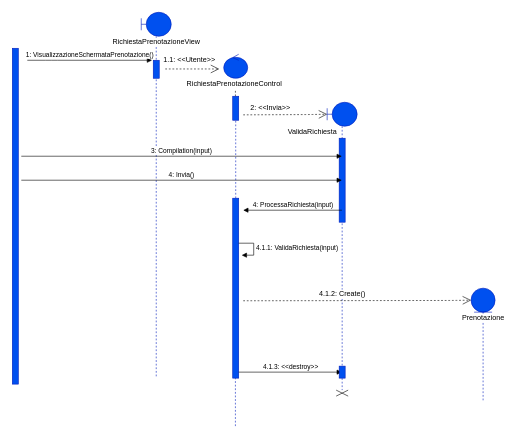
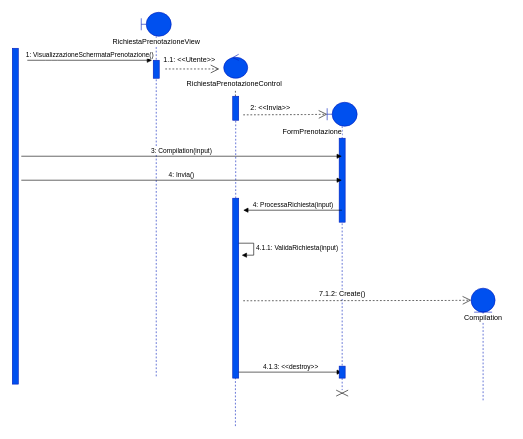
- <mxCell id="16" value="&lt;span style=&quot;background-color: rgb(255 , 255 , 255)&quot;&gt;ValidaRichiesta&lt;/span&gt;" style="text;html=1;align=center;verticalAlign=middle;resizable=0;points=[];autosize=1;" vertex="1" parent="1"><mxGeometry x="465" y="210" width="110" height="20" as="geometry" /></mxCell>
+ <mxCell id="16" value="&lt;span style=&quot;background-color: rgb(255 , 255 , 255)&quot;&gt;FormPrenotazione&lt;/span&gt;" style="text;html=1;align=center;verticalAlign=middle;resizable=0;points=[];autosize=1;" vertex="1" parent="1"><mxGeometry x="465" y="210" width="110" height="20" as="geometry" /></mxCell>
- <mxCell id="28" value="&lt;span style=&quot;background-color: rgb(255 , 255 , 255)&quot;&gt;4.1.2: Create()&lt;/span&gt;" style="text;html=1;align=center;verticalAlign=middle;resizable=0;points=[];autosize=1;" vertex="1" parent="1"><mxGeometry x="525" y="480" width="90" height="20" as="geometry" /></mxCell>
+ <mxCell id="28" value="&lt;span style=&quot;background-color: rgb(255 , 255 , 255)&quot;&gt;7.1.2: Create()&lt;/span&gt;" style="text;html=1;align=center;verticalAlign=middle;resizable=0;points=[];autosize=1;" vertex="1" parent="1"><mxGeometry x="525" y="480" width="90" height="20" as="geometry" /></mxCell>
- <mxCell id="26" value="&lt;span style=&quot;background-color: rgb(255 , 255 , 255)&quot;&gt;Prenotazione&lt;/span&gt;" style="text;html=1;align=center;verticalAlign=middle;resizable=0;points=[];autosize=1;" vertex="1" parent="1"><mxGeometry x="760" y="520" width="90" height="20" as="geometry" /></mxCell>
+ <mxCell id="26" value="&lt;span style=&quot;background-color: rgb(255 , 255 , 255)&quot;&gt;Compilation&lt;/span&gt;" style="text;html=1;align=center;verticalAlign=middle;resizable=0;points=[];autosize=1;" vertex="1" parent="1"><mxGeometry x="760" y="520" width="90" height="20" as="geometry" /></mxCell>
